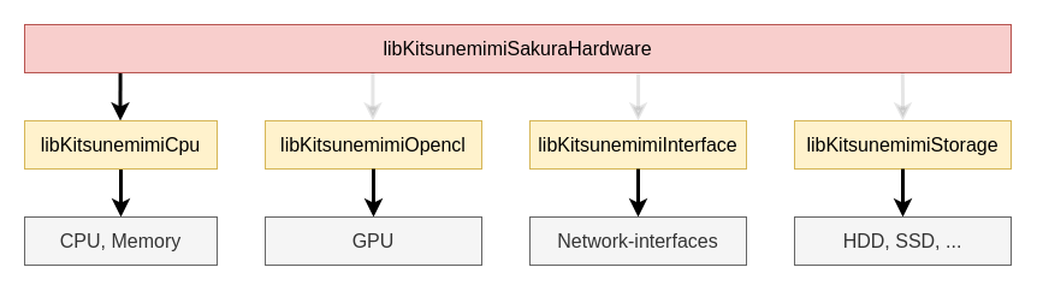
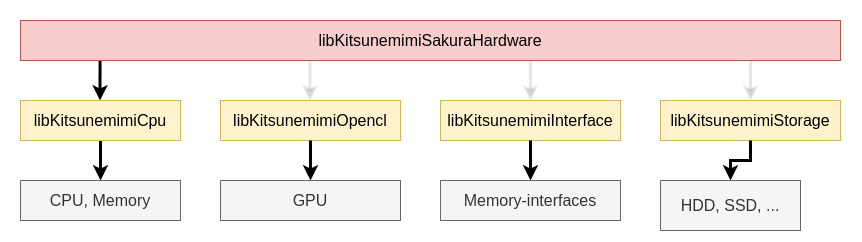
- <mxCell id="17" value="Network-interfaces" style="rounded=0;whiteSpace=wrap;html=1;fillColor=#f5f5f5;strokeColor=#666666;fontColor=#333333;fontSize=16;sketch=0;" parent="1" vertex="1"><mxGeometry x="440" y="180" width="180" height="40" as="geometry" /></mxCell>
+ <mxCell id="17" value="Memory-interfaces" style="rounded=0;whiteSpace=wrap;html=1;fillColor=#f5f5f5;strokeColor=#666666;fontColor=#333333;fontSize=16;sketch=0;" parent="1" vertex="1"><mxGeometry x="440" y="180" width="180" height="40" as="geometry" /></mxCell>
- <mxCell id="15" value="HDD, SSD, ..." style="rounded=0;whiteSpace=wrap;html=1;fillColor=#f5f5f5;strokeColor=#666666;fontColor=#333333;fontSize=16;sketch=0;" parent="1" vertex="1"><mxGeometry x="660" y="180" width="180" height="40" as="geometry" /></mxCell>
+ <mxCell id="15" value="HDD, SSD, ..." style="rounded=0;whiteSpace=wrap;html=1;fillColor=#f5f5f5;strokeColor=#666666;fontColor=#333333;fontSize=16;sketch=0;" parent="1" vertex="1"><mxGeometry x="660" y="180" width="140" height="50" as="geometry" /></mxCell>
